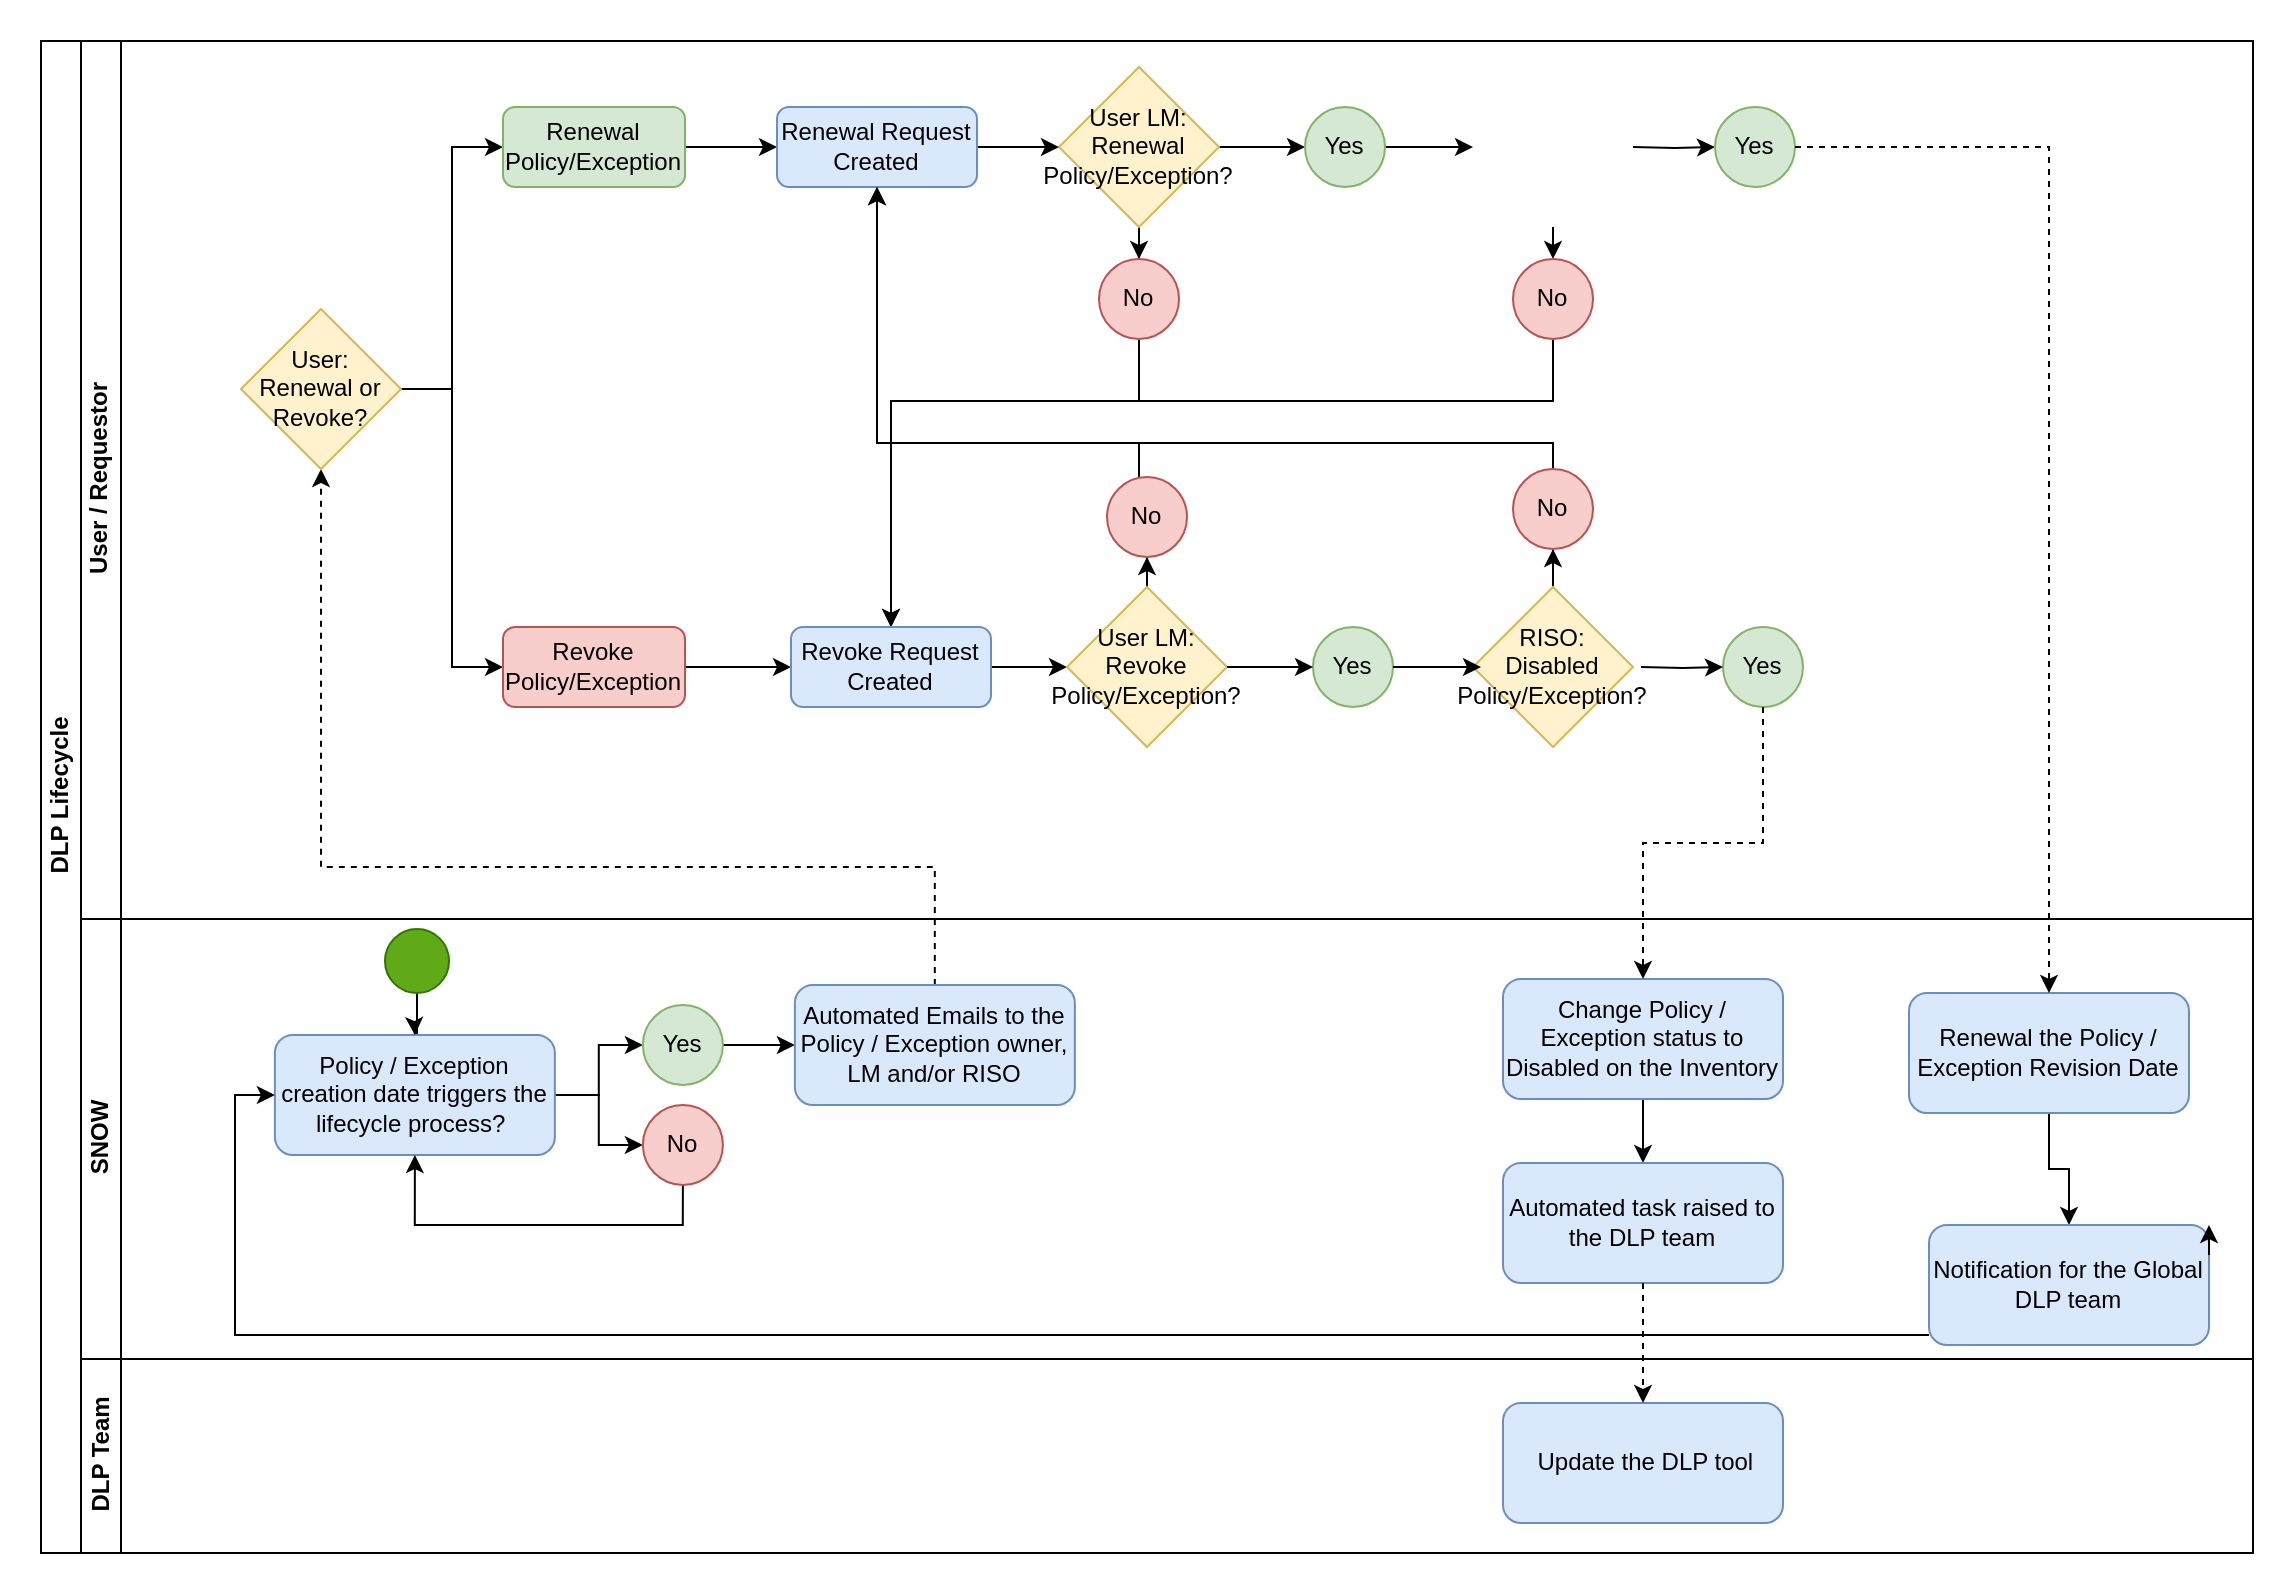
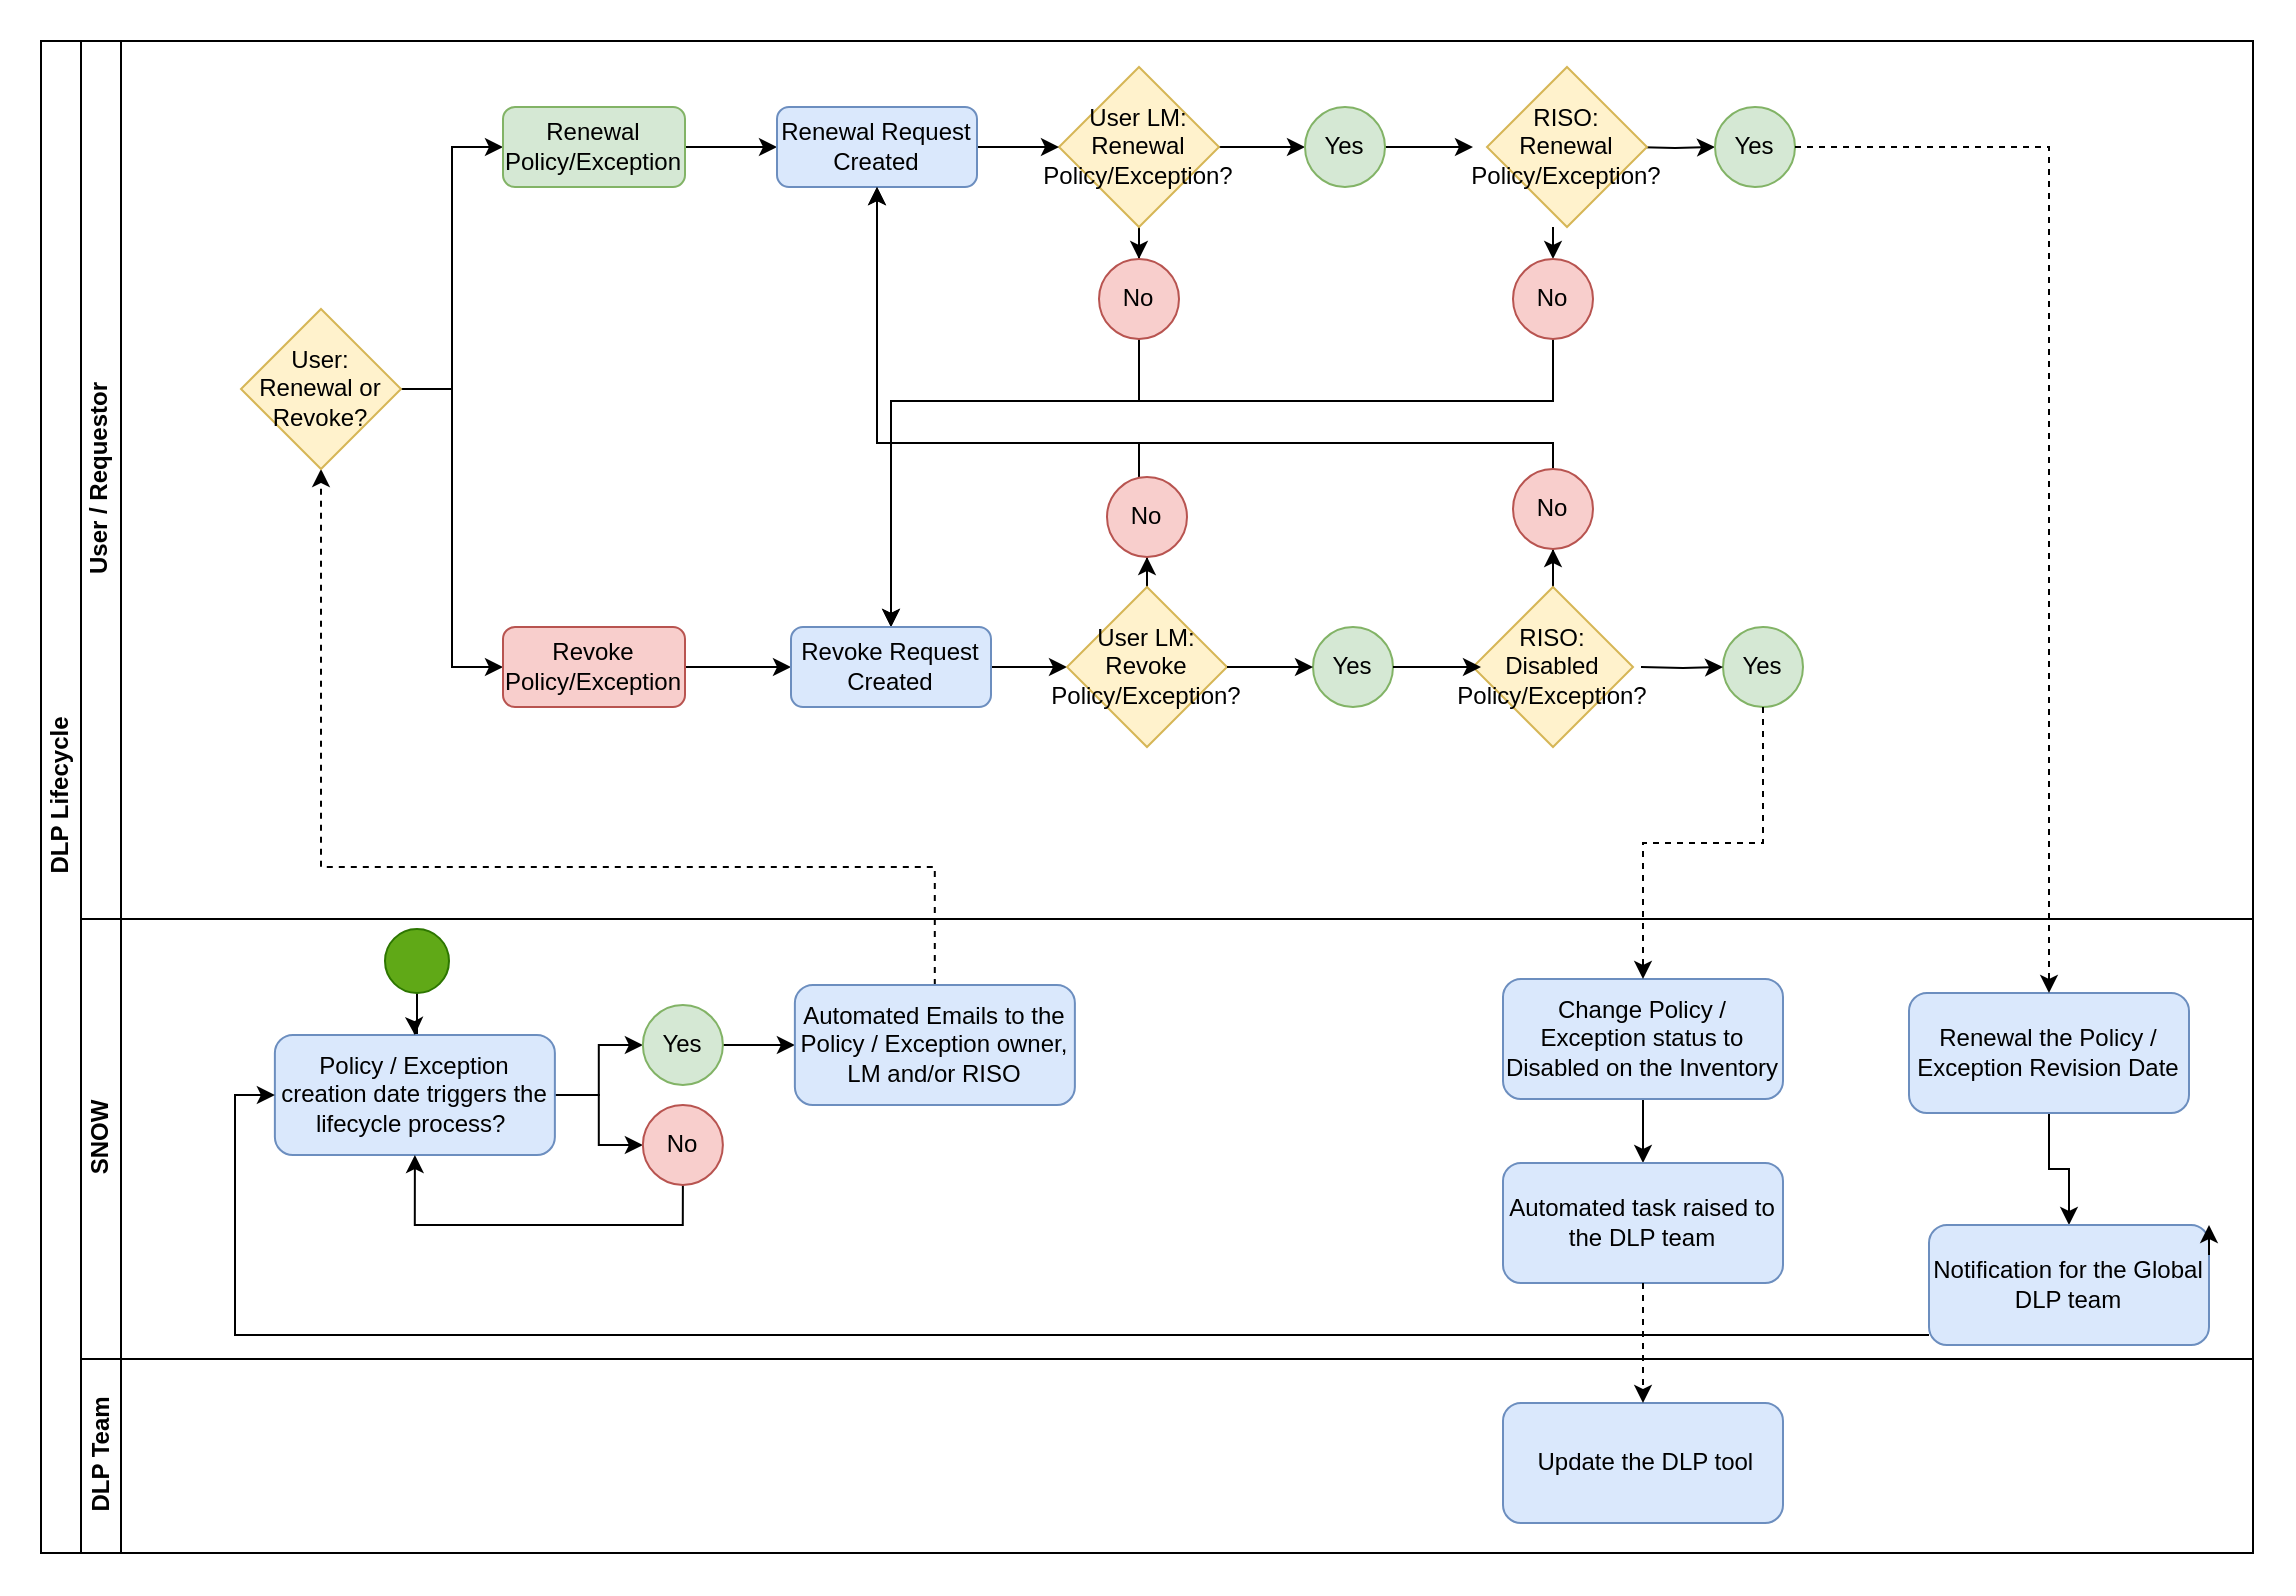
+ <mxCell id="15" value="RISO:&lt;br&gt;Renewal Policy/Exception?" style="rhombus;whiteSpace=wrap;html=1;fillColor=#fff2cc;strokeColor=#d6b656;" parent="4" vertex="1"><mxGeometry x="703" y="13" width="80" height="80" as="geometry" /></mxCell>
